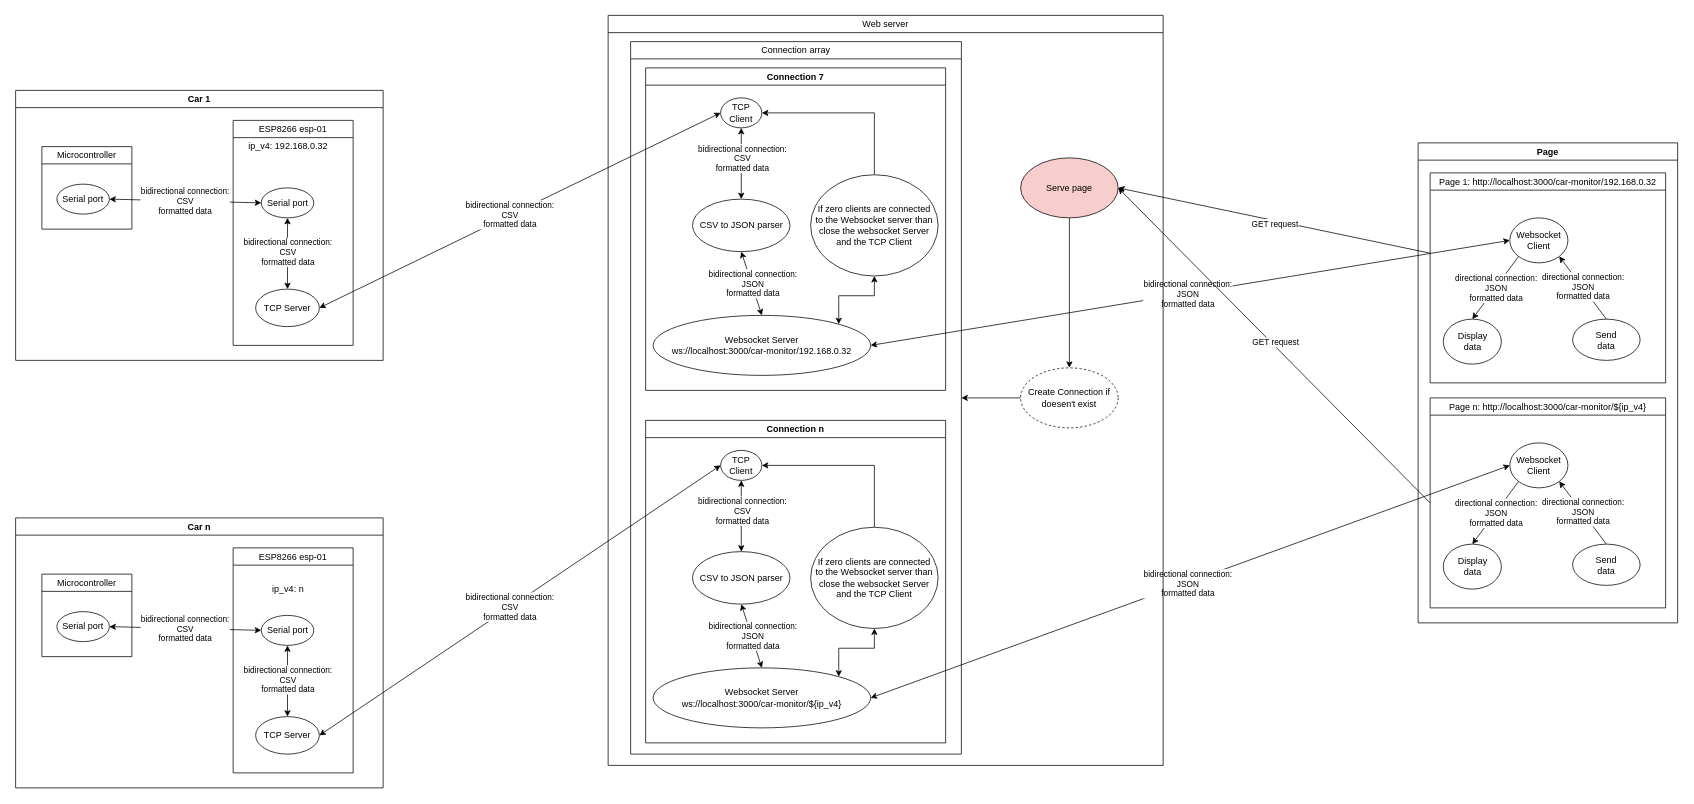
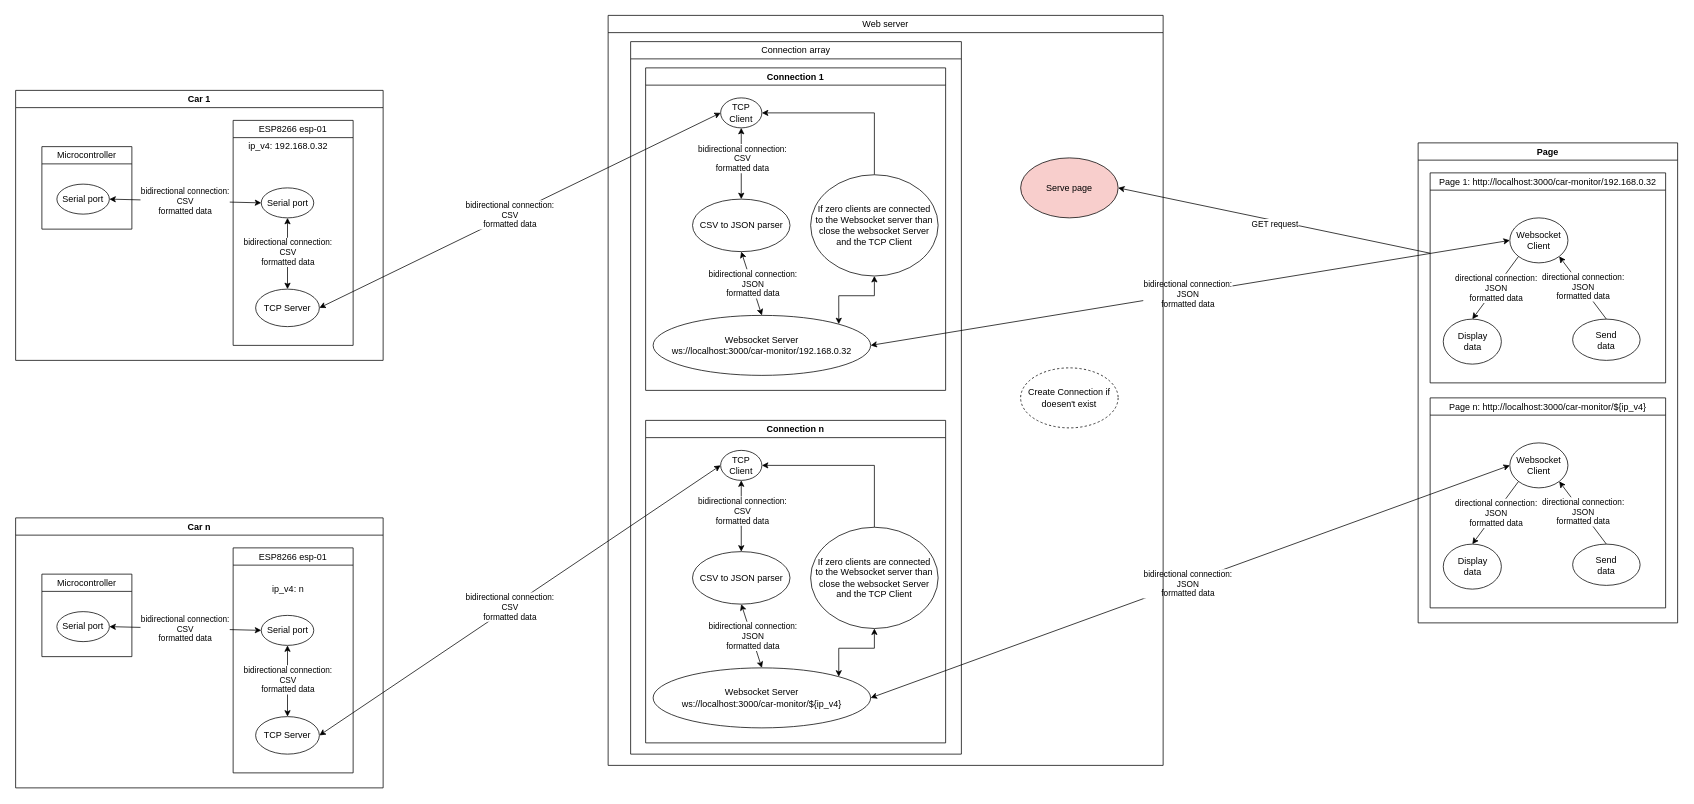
- <mxCell id="51" value="Connection 7" style="swimlane;whiteSpace=wrap;html=1;" vertex="1" parent="39"><mxGeometry x="20" y="35" width="400" height="430" as="geometry" /></mxCell>
+ <mxCell id="51" value="Connection 1" style="swimlane;whiteSpace=wrap;html=1;" vertex="1" parent="39"><mxGeometry x="20" y="35" width="400" height="430" as="geometry" /></mxCell>
- <mxCell id="64" style="rounded=0;orthogonalLoop=1;jettySize=auto;html=1;entryX=0.5;entryY=0;entryDx=0;entryDy=0;" parent="38" source="65" target="63" edge="1"><mxGeometry relative="1" as="geometry" /></mxCell>
- <mxCell id="79" style="rounded=0;orthogonalLoop=1;jettySize=auto;html=1;exitX=0;exitY=0.5;exitDx=0;exitDy=0;entryX=1;entryY=0.5;entryDx=0;entryDy=0;" parent="1" source="22" target="65" edge="1"><mxGeometry relative="1" as="geometry" /></mxCell>
- <mxCell id="80" value="GET request" style="edgeLabel;html=1;align=center;verticalAlign=middle;resizable=0;points=[];" parent="79" connectable="0" vertex="1"><mxGeometry x="0.007" y="-4" relative="1" as="geometry"><mxPoint as="offset" /></mxGeometry></mxCell>
- <mxCell id="62" style="rounded=0;orthogonalLoop=1;jettySize=auto;html=1;entryX=1;entryY=0.5;entryDx=0;entryDy=0;" parent="38" source="63" target="39" edge="1"><mxGeometry relative="1" as="geometry" /></mxCell>
